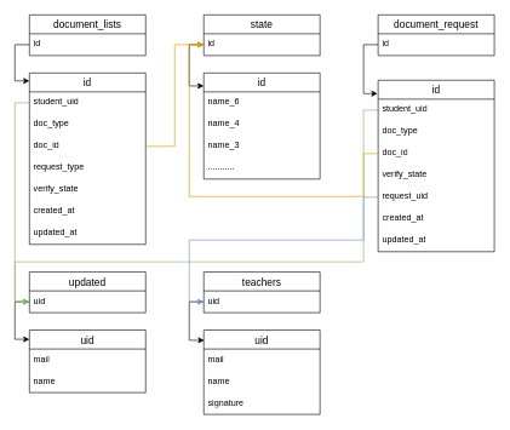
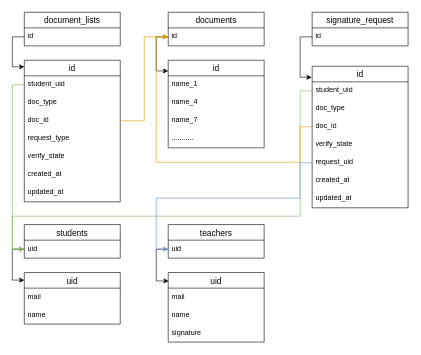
- <mxCell id="14" value="state" style="swimlane;fontStyle=0;childLayout=stackLayout;horizontal=1;startSize=26;horizontalStack=0;resizeParent=1;resizeParentMax=0;resizeLast=0;collapsible=1;marginBottom=0;align=center;fontSize=14;" vertex="1" parent="1"><mxGeometry x="280" y="20" width="160" height="56" as="geometry" /></mxCell>
+ <mxCell id="14" value="documents" style="swimlane;fontStyle=0;childLayout=stackLayout;horizontal=1;startSize=26;horizontalStack=0;resizeParent=1;resizeParentMax=0;resizeLast=0;collapsible=1;marginBottom=0;align=center;fontSize=14;" vertex="1" parent="1"><mxGeometry x="280" y="20" width="160" height="56" as="geometry" /></mxCell>
- <mxCell id="30" value="document_request" style="swimlane;fontStyle=0;childLayout=stackLayout;horizontal=1;startSize=26;horizontalStack=0;resizeParent=1;resizeParentMax=0;resizeLast=0;collapsible=1;marginBottom=0;align=center;fontSize=14;" vertex="1" parent="1"><mxGeometry x="520" y="20" width="160" height="56" as="geometry" /></mxCell>
+ <mxCell id="30" value="signature_request" style="swimlane;fontStyle=0;childLayout=stackLayout;horizontal=1;startSize=26;horizontalStack=0;resizeParent=1;resizeParentMax=0;resizeLast=0;collapsible=1;marginBottom=0;align=center;fontSize=14;" vertex="1" parent="1"><mxGeometry x="520" y="20" width="160" height="56" as="geometry" /></mxCell>
- <mxCell id="17" value="name_6" style="text;strokeColor=none;fillColor=none;spacingLeft=4;spacingRight=4;overflow=hidden;rotatable=0;points=[[0,0.5],[1,0.5]];portConstraint=eastwest;fontSize=12;whiteSpace=wrap;html=1;" vertex="1" parent="16"><mxGeometry y="26" width="160" height="30" as="geometry" /></mxCell>
+ <mxCell id="17" value="name_1" style="text;strokeColor=none;fillColor=none;spacingLeft=4;spacingRight=4;overflow=hidden;rotatable=0;points=[[0,0.5],[1,0.5]];portConstraint=eastwest;fontSize=12;whiteSpace=wrap;html=1;" vertex="1" parent="16"><mxGeometry y="26" width="160" height="30" as="geometry" /></mxCell>
- <mxCell id="19" value="name_3" style="text;strokeColor=none;fillColor=none;spacingLeft=4;spacingRight=4;overflow=hidden;rotatable=0;points=[[0,0.5],[1,0.5]];portConstraint=eastwest;fontSize=12;whiteSpace=wrap;html=1;" vertex="1" parent="16"><mxGeometry y="86" width="160" height="30" as="geometry" /></mxCell>
+ <mxCell id="19" value="name_7" style="text;strokeColor=none;fillColor=none;spacingLeft=4;spacingRight=4;overflow=hidden;rotatable=0;points=[[0,0.5],[1,0.5]];portConstraint=eastwest;fontSize=12;whiteSpace=wrap;html=1;" vertex="1" parent="16"><mxGeometry y="86" width="160" height="30" as="geometry" /></mxCell>
- <mxCell id="25" value="updated" style="swimlane;fontStyle=0;childLayout=stackLayout;horizontal=1;startSize=26;horizontalStack=0;resizeParent=1;resizeParentMax=0;resizeLast=0;collapsible=1;marginBottom=0;align=center;fontSize=14;" vertex="1" parent="1"><mxGeometry x="40" y="374" width="160" height="56" as="geometry" /></mxCell>
+ <mxCell id="25" value="students" style="swimlane;fontStyle=0;childLayout=stackLayout;horizontal=1;startSize=26;horizontalStack=0;resizeParent=1;resizeParentMax=0;resizeLast=0;collapsible=1;marginBottom=0;align=center;fontSize=14;" vertex="1" parent="1"><mxGeometry x="40" y="374" width="160" height="56" as="geometry" /></mxCell>
